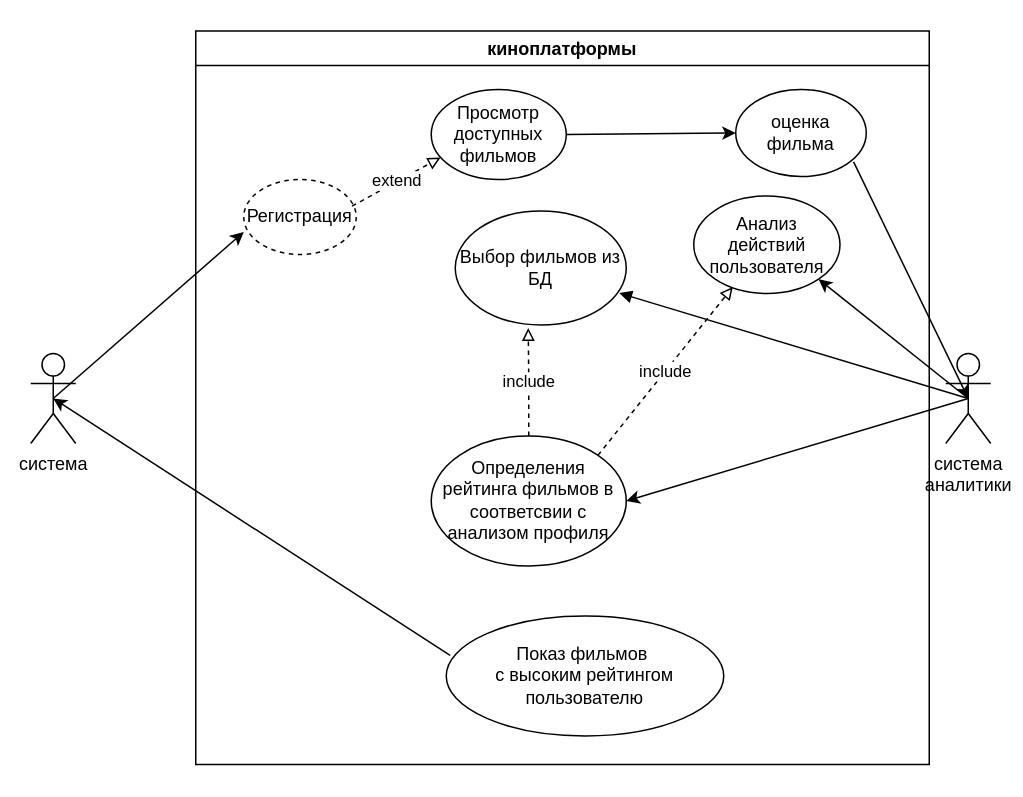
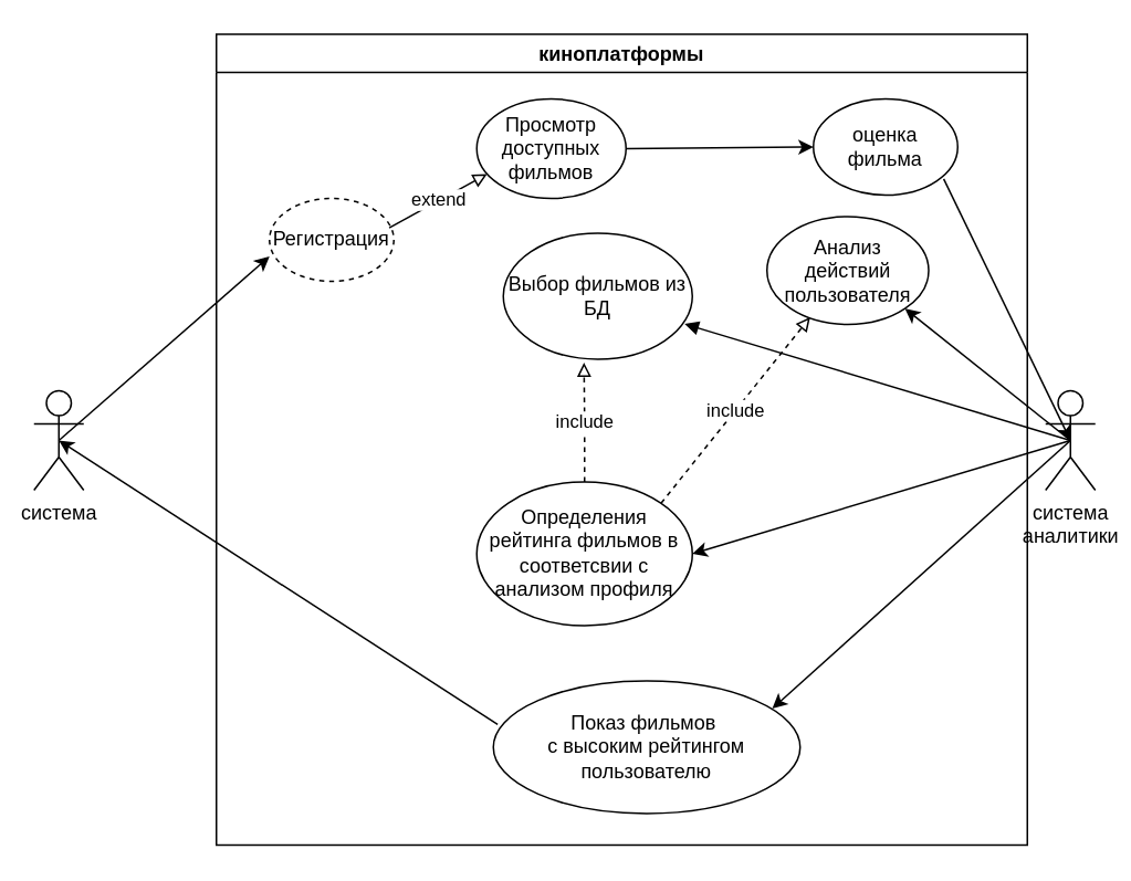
- <mxCell id="11" value="extend" style="endArrow=block;html=1;rounded=0;exitX=0.963;exitY=0.355;exitDx=0;exitDy=0;exitPerimeter=0;entryX=0.069;entryY=0.756;entryDx=0;entryDy=0;entryPerimeter=0;dashed=1;endFill=0;" edge="1" parent="2" source="3" target="10"><mxGeometry width="50" height="50" relative="1" as="geometry"><mxPoint x="181" y="150" as="sourcePoint" /><mxPoint x="231" y="100" as="targetPoint" /></mxGeometry></mxCell>
+ <mxCell id="11" value="extend" style="endArrow=block;html=1;rounded=0;exitX=0.963;exitY=0.355;exitDx=0;exitDy=0;exitPerimeter=0;entryX=0.069;entryY=0.756;entryDx=0;entryDy=0;entryPerimeter=0;dashed=0;endFill=0;" edge="1" parent="2" source="3" target="10"><mxGeometry width="50" height="50" relative="1" as="geometry"><mxPoint x="181" y="150" as="sourcePoint" /><mxPoint x="231" y="100" as="targetPoint" /></mxGeometry></mxCell>
+ <mxCell id="20" value="" style="endArrow=classic;html=1;rounded=0;exitX=0.5;exitY=0.5;exitDx=0;exitDy=0;exitPerimeter=0;entryX=0.909;entryY=0.209;entryDx=0;entryDy=0;entryPerimeter=0;" edge="1" parent="1" source="15" target="9"><mxGeometry width="50" height="50" relative="1" as="geometry"><mxPoint x="420" y="320" as="sourcePoint" /><mxPoint x="470" y="270" as="targetPoint" /></mxGeometry></mxCell>
